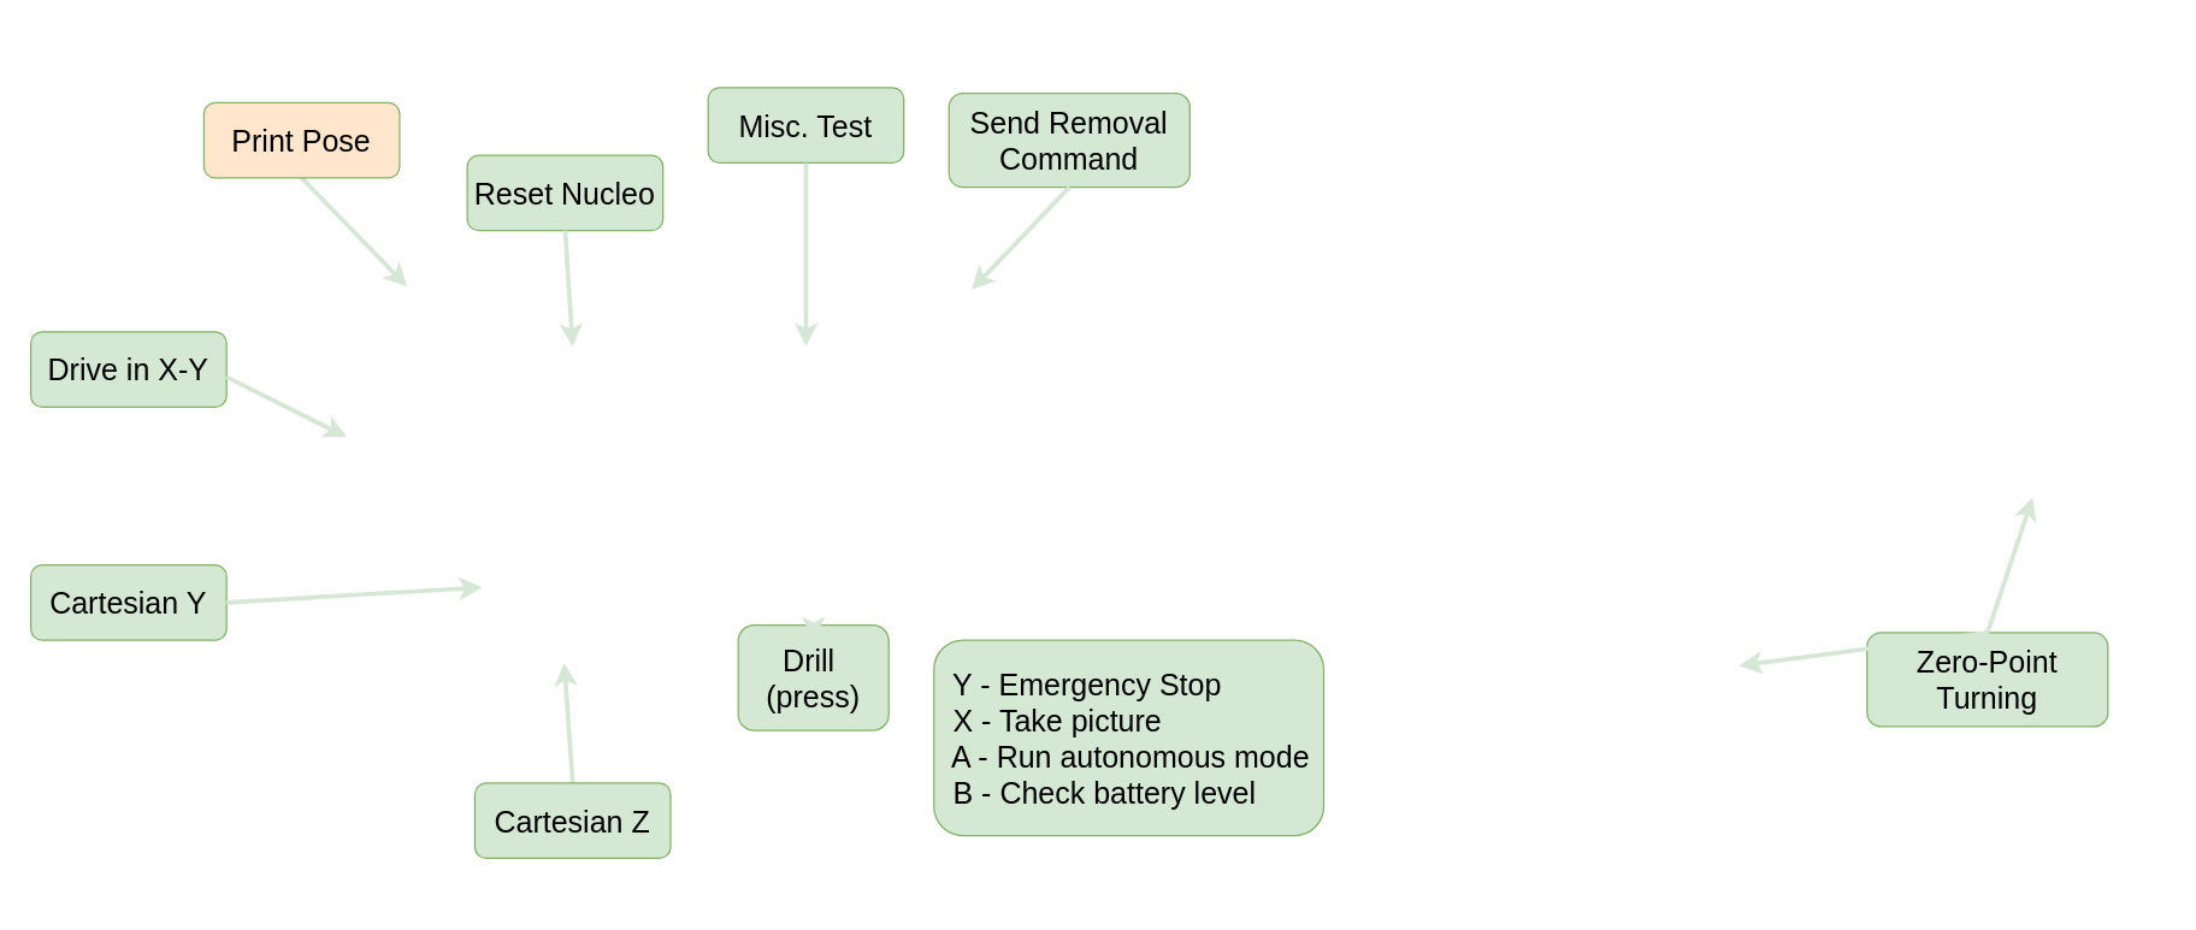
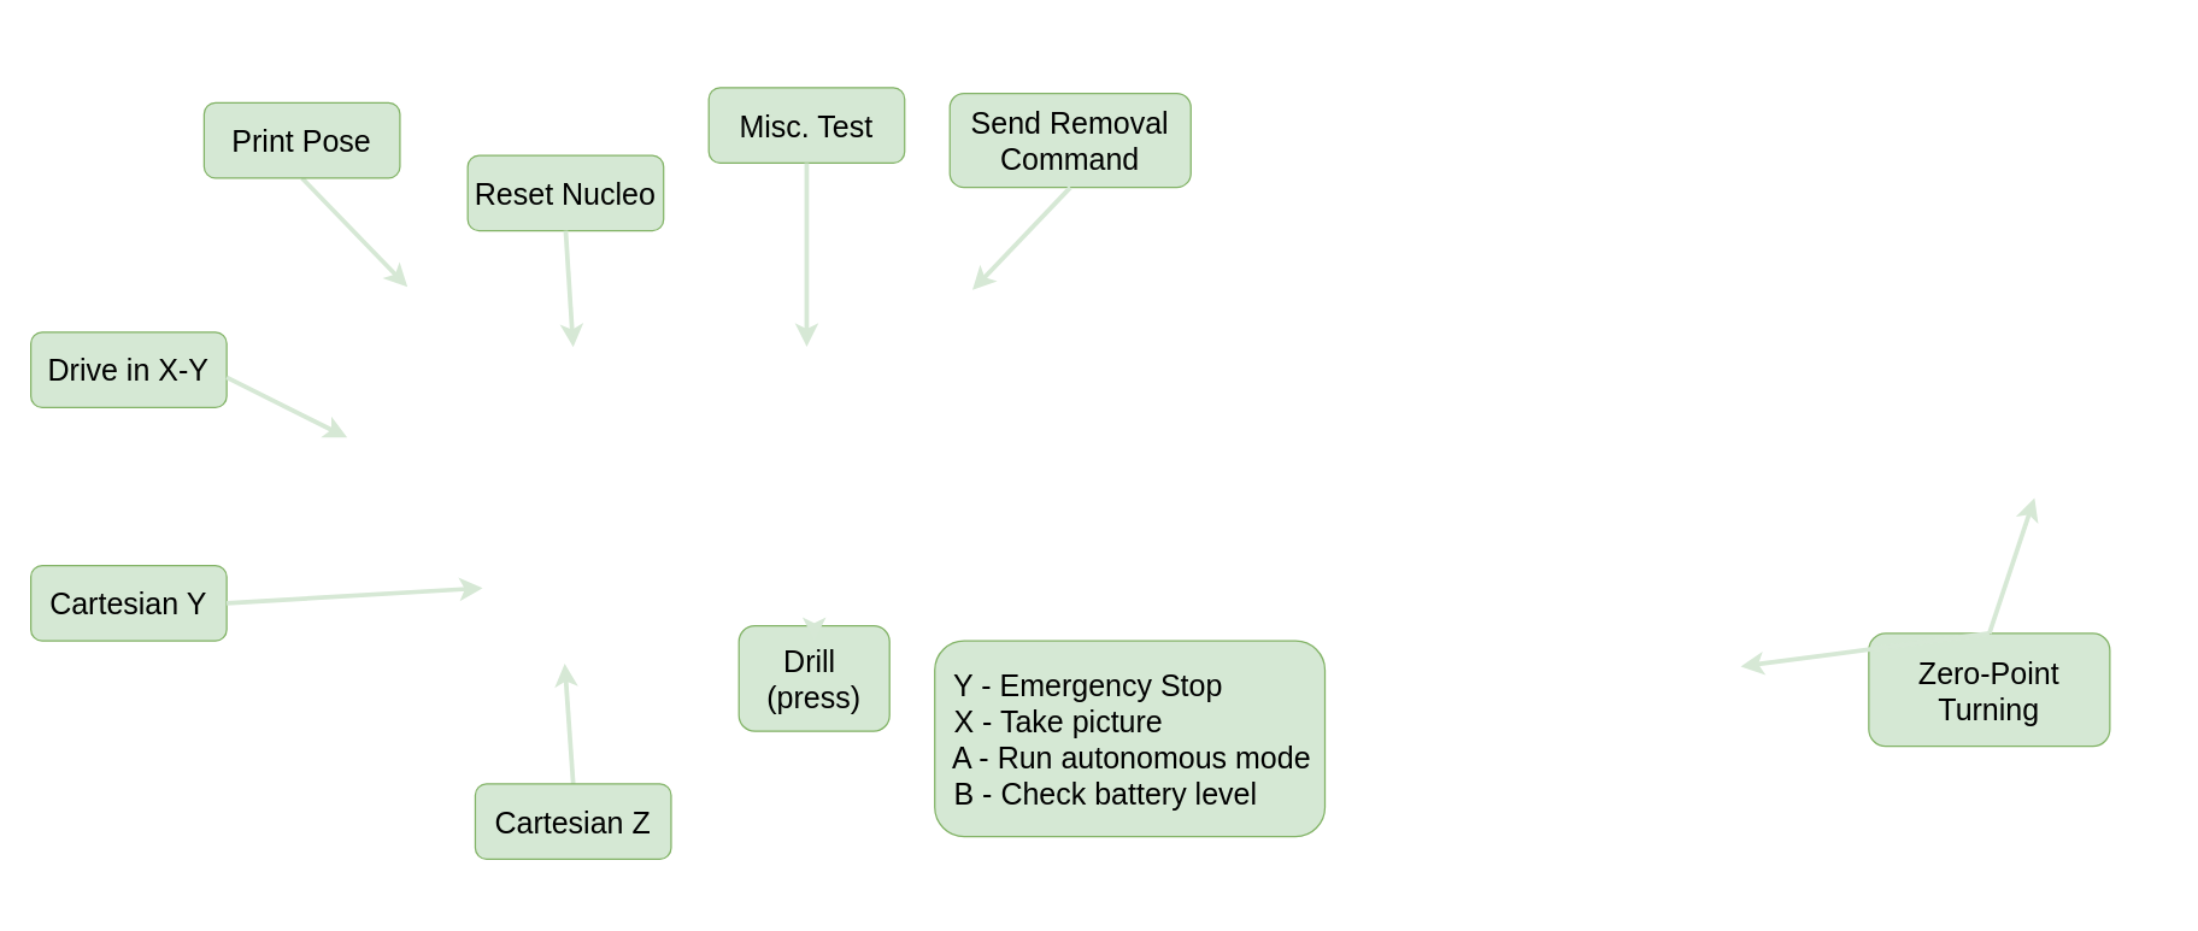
- <mxCell id="15" value="Print Pose" style="rounded=1;whiteSpace=wrap;html=1;fontSize=20;fillColor=#ffe6cc;strokeColor=#82b366;" vertex="1" parent="1"><mxGeometry x="135" y="67.63" width="130" height="50" as="geometry" /></mxCell>
+ <mxCell id="15" value="Print Pose" style="rounded=1;whiteSpace=wrap;html=1;fontSize=20;fillColor=#d5e8d4;strokeColor=#82b366;" vertex="1" parent="1"><mxGeometry x="135" y="67.63" width="130" height="50" as="geometry" /></mxCell>
- <mxCell id="18" value="Zero-Point Turning" style="rounded=1;whiteSpace=wrap;html=1;fontSize=20;fillColor=#d5e8d4;strokeColor=#82b366;" vertex="1" parent="1"><mxGeometry x="1240" y="420" width="160" height="62.37" as="geometry" /></mxCell>
+ <mxCell id="18" value="Zero-Point Turning" style="rounded=1;whiteSpace=wrap;html=1;fontSize=20;fillColor=#d5e8d4;strokeColor=#82b366;" vertex="1" parent="1"><mxGeometry x="1240" y="420" width="160" height="75" as="geometry" /></mxCell>
